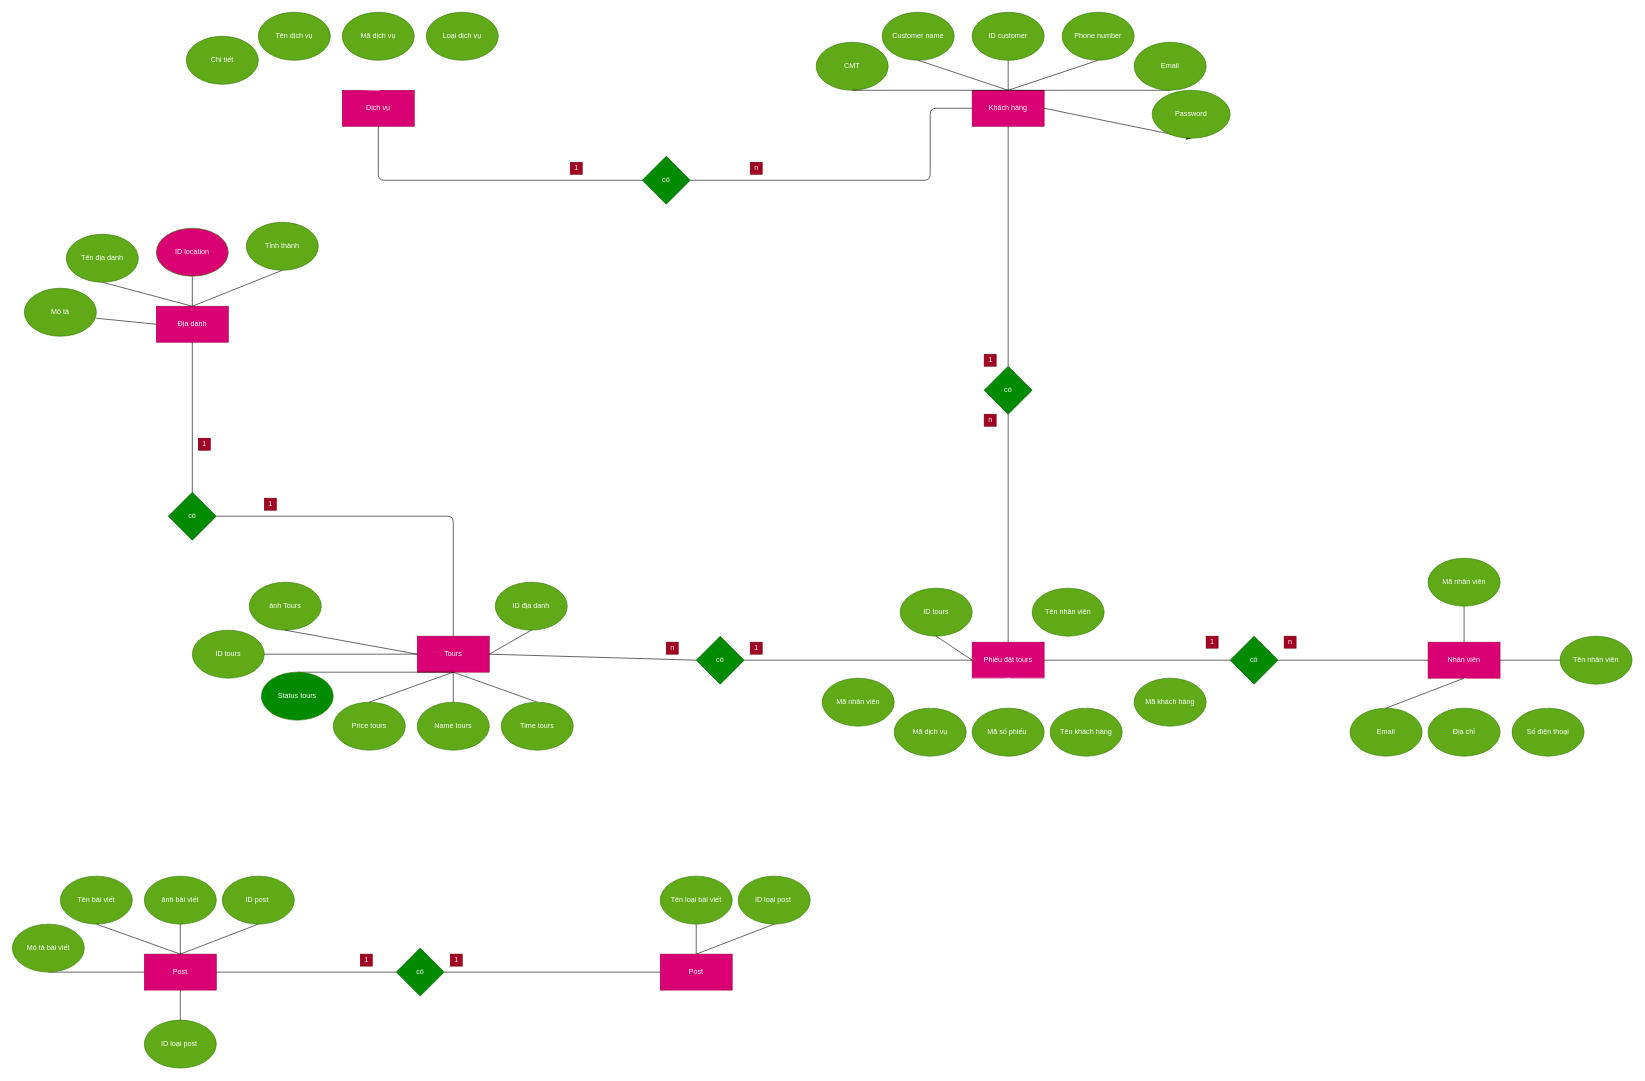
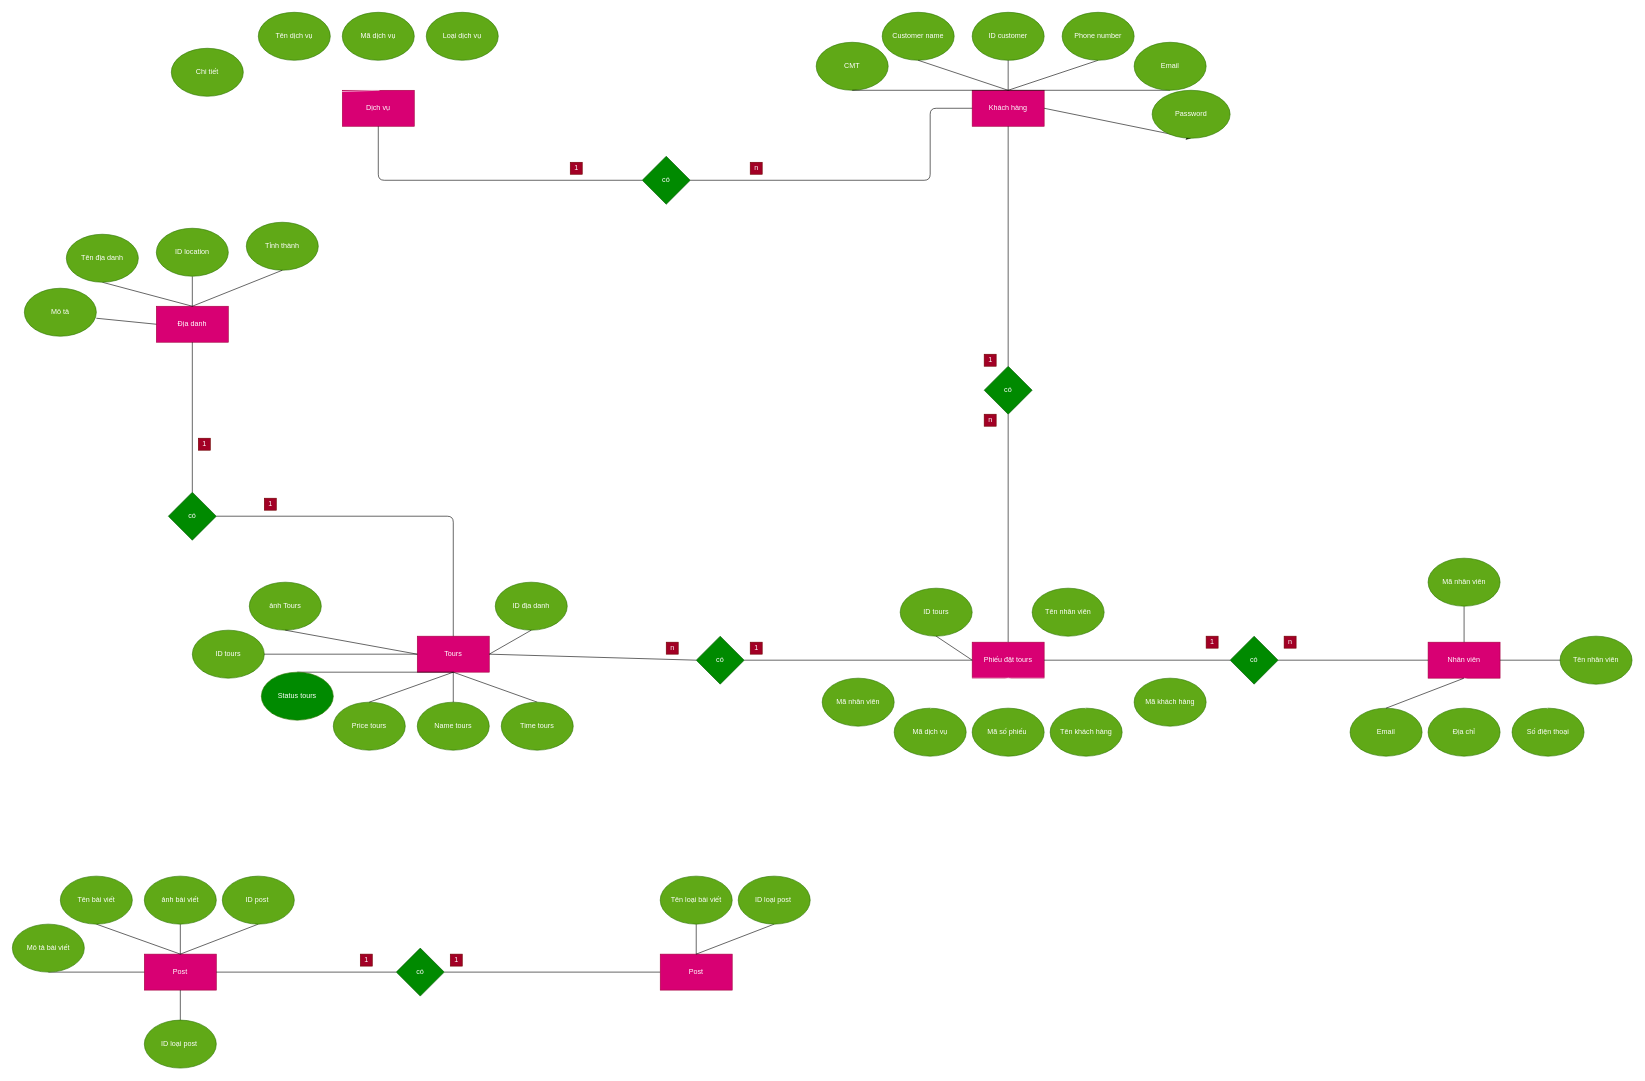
- <mxCell id="7" value="Chi tiết" style="ellipse;whiteSpace=wrap;html=1;rounded=0;sketch=0;fillColor=#60a917;strokeColor=#2D7600;fontColor=#ffffff;" parent="1" vertex="1"><mxGeometry x="310" y="60" width="120" height="80" as="geometry" /></mxCell>
+ <mxCell id="7" value="Chi tiết" style="ellipse;whiteSpace=wrap;html=1;rounded=0;sketch=0;fillColor=#60a917;strokeColor=#2D7600;fontColor=#ffffff;" parent="1" vertex="1"><mxGeometry x="285" y="80" width="120" height="80" as="geometry" /></mxCell>
- <mxCell id="83" value="ID location" style="ellipse;whiteSpace=wrap;html=1;rounded=0;sketch=0;fillColor=#d80073;strokeColor=#2D7600;fontColor=#ffffff;" parent="1" vertex="1"><mxGeometry x="260" y="380" width="120" height="80" as="geometry" /></mxCell>
+ <mxCell id="83" value="ID location" style="ellipse;whiteSpace=wrap;html=1;rounded=0;sketch=0;fillColor=#60a917;strokeColor=#2D7600;fontColor=#ffffff;" parent="1" vertex="1"><mxGeometry x="260" y="380" width="120" height="80" as="geometry" /></mxCell>
